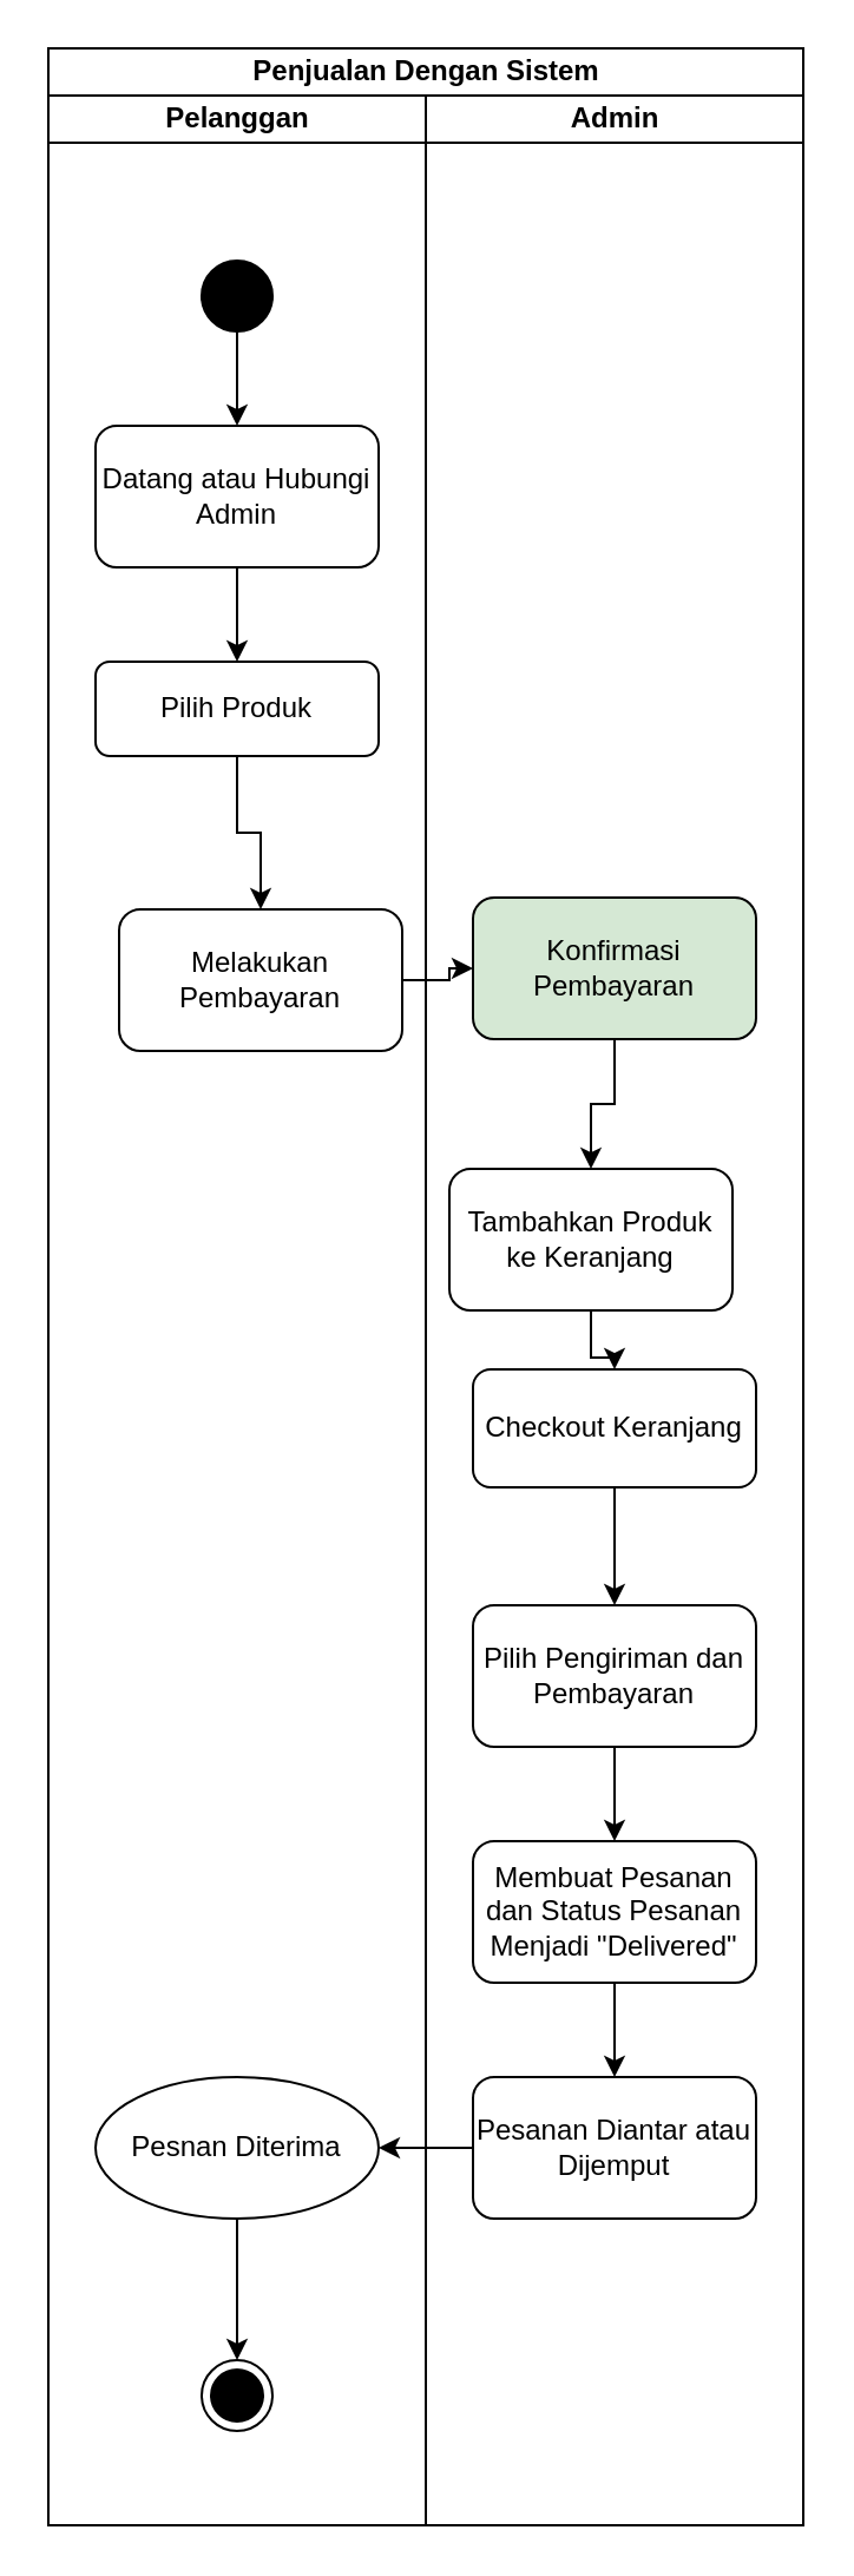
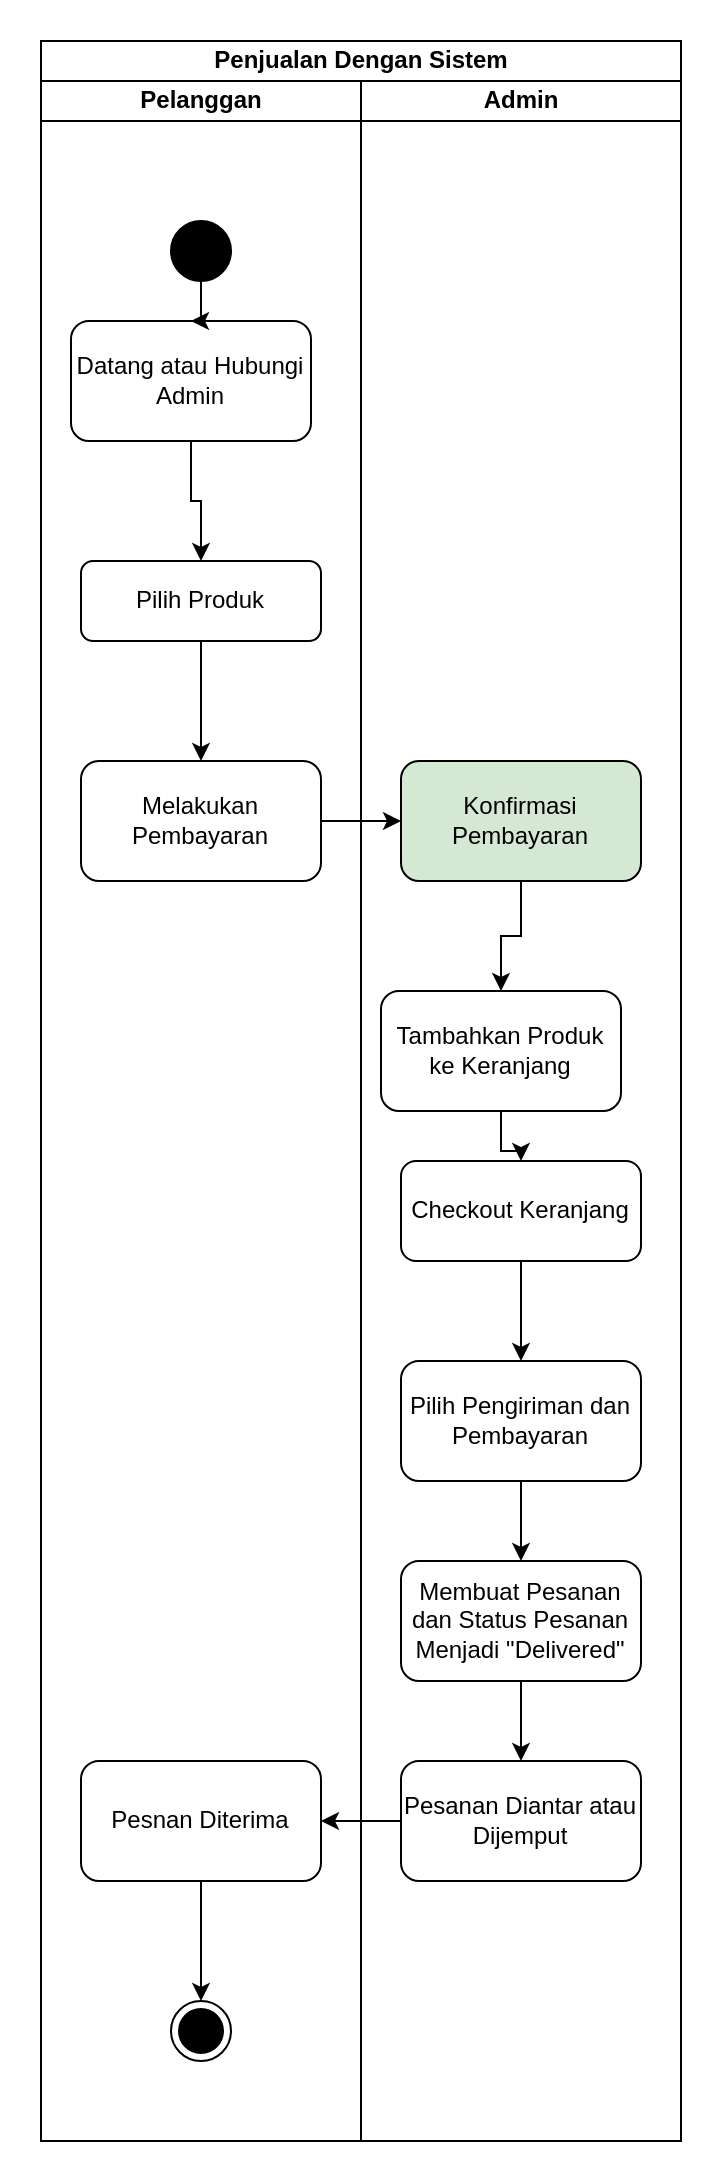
- <mxCell id="28" value="Datang atau Hubungi Admin" style="rounded=1;whiteSpace=wrap;html=1;" vertex="1" parent="3"><mxGeometry x="20" y="140" width="120" height="60" as="geometry" /></mxCell>
+ <mxCell id="28" value="Datang atau Hubungi Admin" style="rounded=1;whiteSpace=wrap;html=1;" vertex="1" parent="3"><mxGeometry x="15" y="120" width="120" height="60" as="geometry" /></mxCell>
- <mxCell id="31" value="Melakukan Pembayaran" style="rounded=1;whiteSpace=wrap;html=1;" vertex="1" parent="3"><mxGeometry x="30" y="345" width="120" height="60" as="geometry" /></mxCell>
+ <mxCell id="31" value="Melakukan Pembayaran" style="rounded=1;whiteSpace=wrap;html=1;" vertex="1" parent="3"><mxGeometry x="20" y="340" width="120" height="60" as="geometry" /></mxCell>
- <mxCell id="33" value="Pesnan Diterima" style="ellipse;whiteSpace=wrap;html=1;" vertex="1" parent="3"><mxGeometry x="20" y="840" width="120" height="60" as="geometry" /></mxCell>
+ <mxCell id="33" value="Pesnan Diterima" style="rounded=1;whiteSpace=wrap;html=1;" vertex="1" parent="3"><mxGeometry x="20" y="840" width="120" height="60" as="geometry" /></mxCell>
